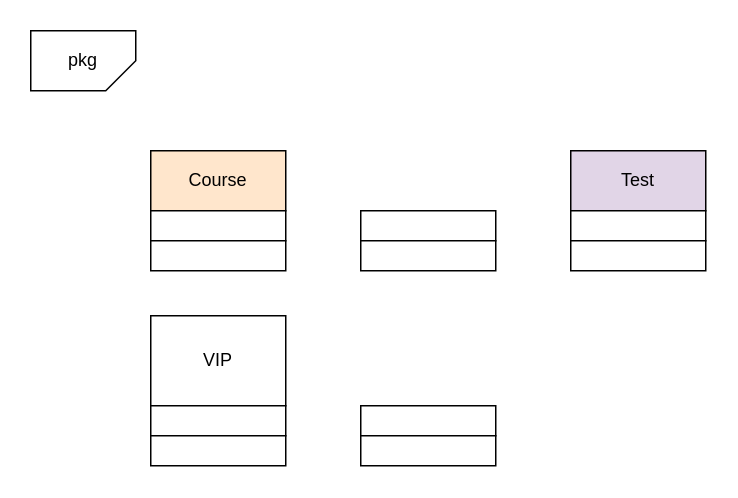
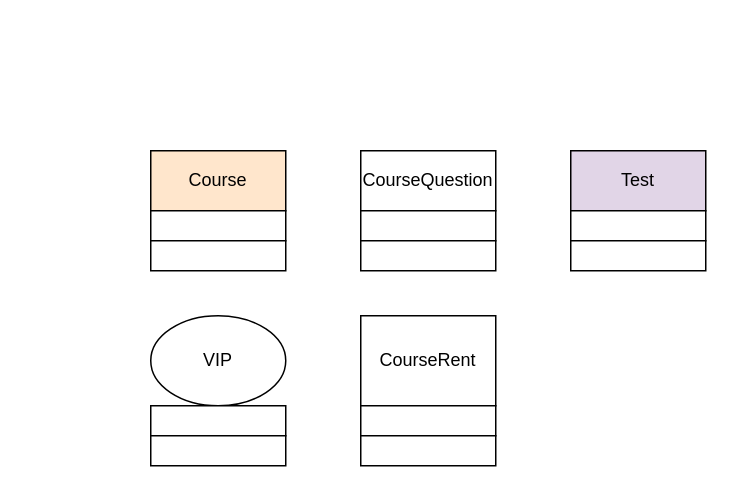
- <mxCell id="2" value="pkg" style="shape=card;whiteSpace=wrap;html=1;direction=west;size=20;" parent="1" vertex="1"><mxGeometry x="20" y="20" width="70" height="40" as="geometry" /></mxCell>
+ <mxCell id="6" value="CourseQuestion" style="rounded=0;whiteSpace=wrap;html=1;" parent="1" vertex="1"><mxGeometry x="240" y="100" width="90" height="40" as="geometry" /></mxCell>
- <mxCell id="12" value="VIP" style="rounded=0;whiteSpace=wrap;html=1;" vertex="1" parent="1"><mxGeometry x="100" y="210" width="90" height="60" as="geometry" /></mxCell>
+ <mxCell id="12" value="VIP" style="ellipse;whiteSpace=wrap;html=1;" vertex="1" parent="1"><mxGeometry x="100" y="210" width="90" height="60" as="geometry" /></mxCell>
+ <mxCell id="15" value="CourseRent" style="rounded=0;whiteSpace=wrap;html=1;" vertex="1" parent="1"><mxGeometry x="240" y="210" width="90" height="60" as="geometry" /></mxCell>
